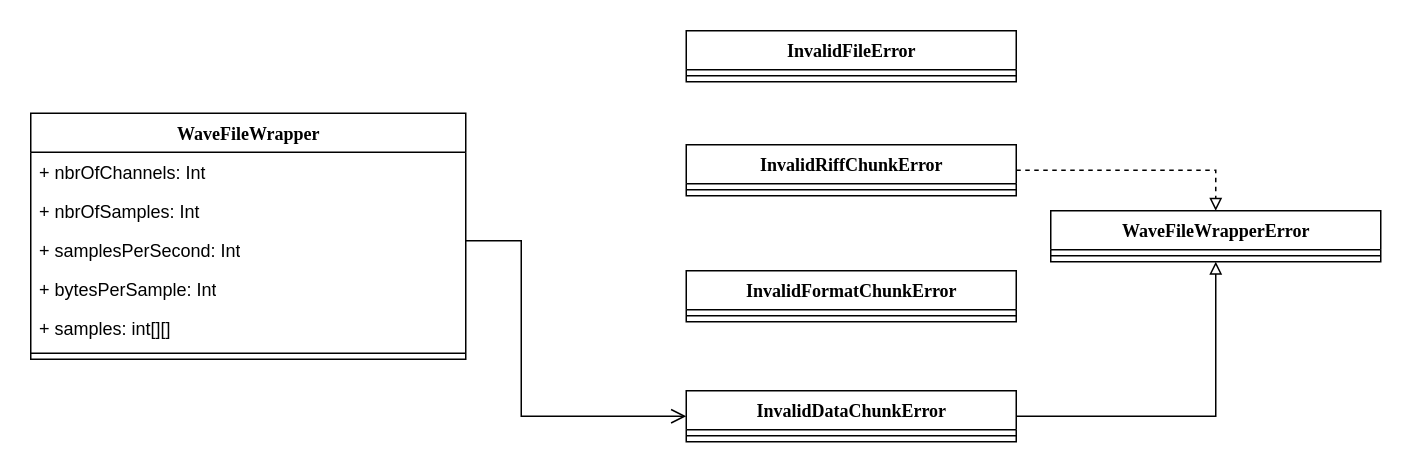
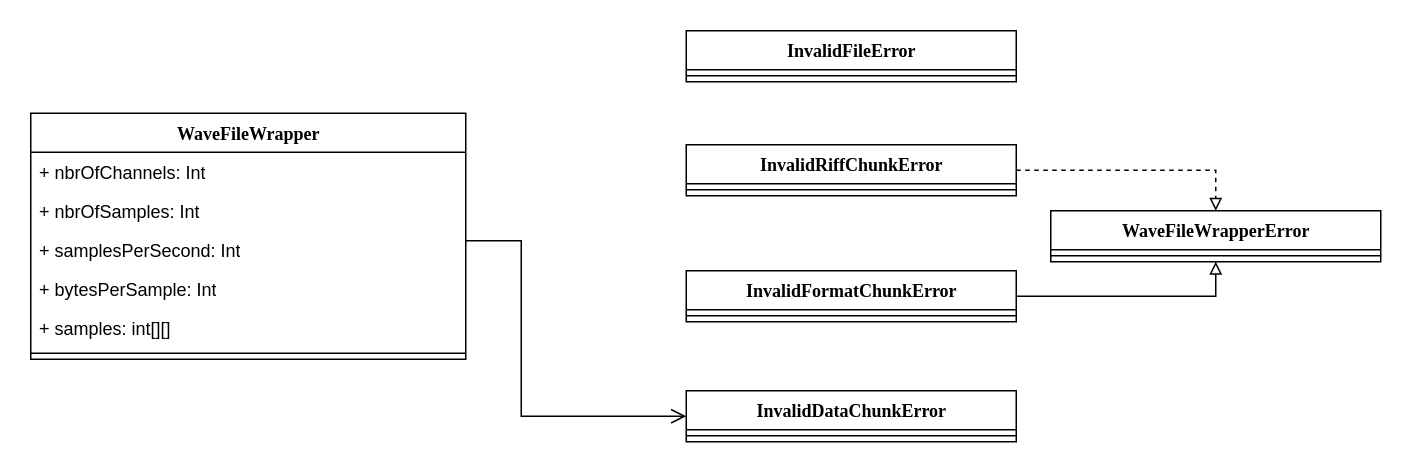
+ <mxCell id="19" value="" style="html=1;labelBackgroundColor=#ffffff;jettySize=auto;orthogonalLoop=1;fontSize=14;rounded=0;jumpStyle=gap;edgeStyle=orthogonalEdgeStyle;startArrow=none;endArrow=block;endFill=0;strokeWidth=1;" edge="1" parent="1" source="15" target="17"><mxGeometry width="48" height="48" relative="1" as="geometry"><mxPoint x="687" y="47" as="sourcePoint" /><mxPoint x="1017" y="156" as="targetPoint" /></mxGeometry></mxCell>
- <mxCell id="21" value="" style="html=1;labelBackgroundColor=#ffffff;jettySize=auto;orthogonalLoop=1;fontSize=14;rounded=0;jumpStyle=gap;edgeStyle=orthogonalEdgeStyle;startArrow=none;endArrow=block;endFill=0;strokeWidth=1;" edge="1" parent="1" source="9" target="17"><mxGeometry width="48" height="48" relative="1" as="geometry"><mxPoint x="707" y="67" as="sourcePoint" /><mxPoint x="1037" y="176" as="targetPoint" /></mxGeometry></mxCell>
